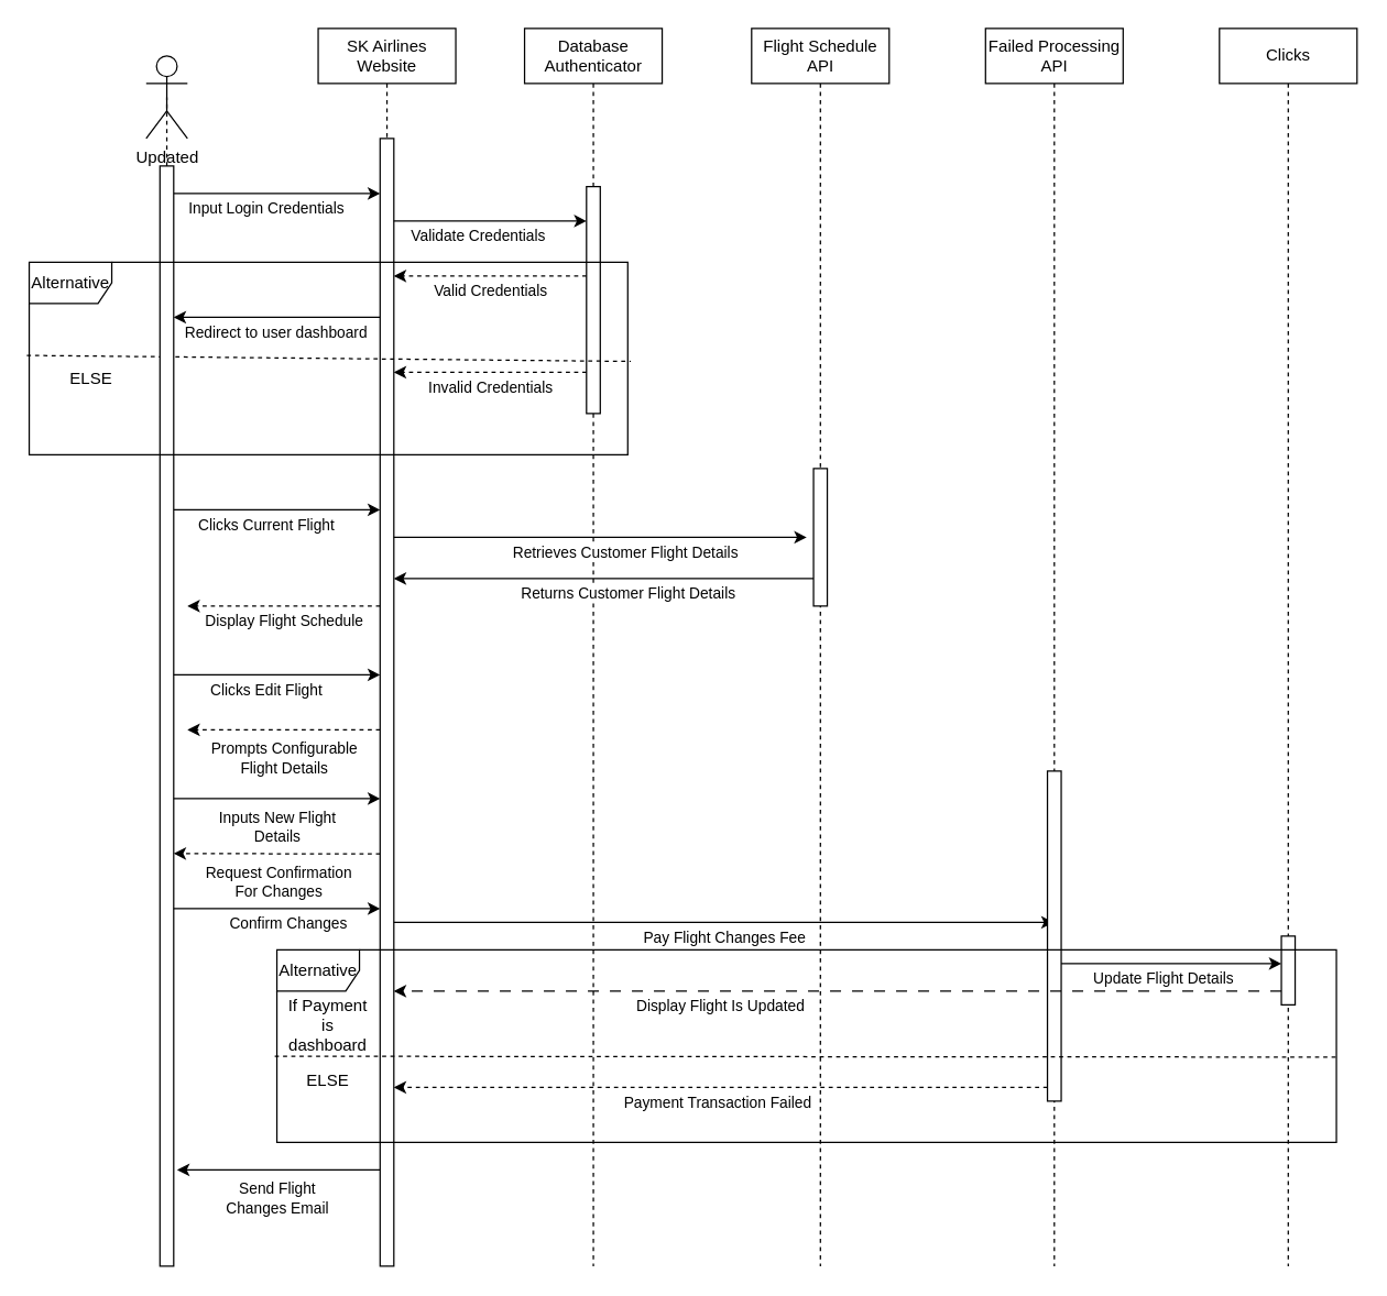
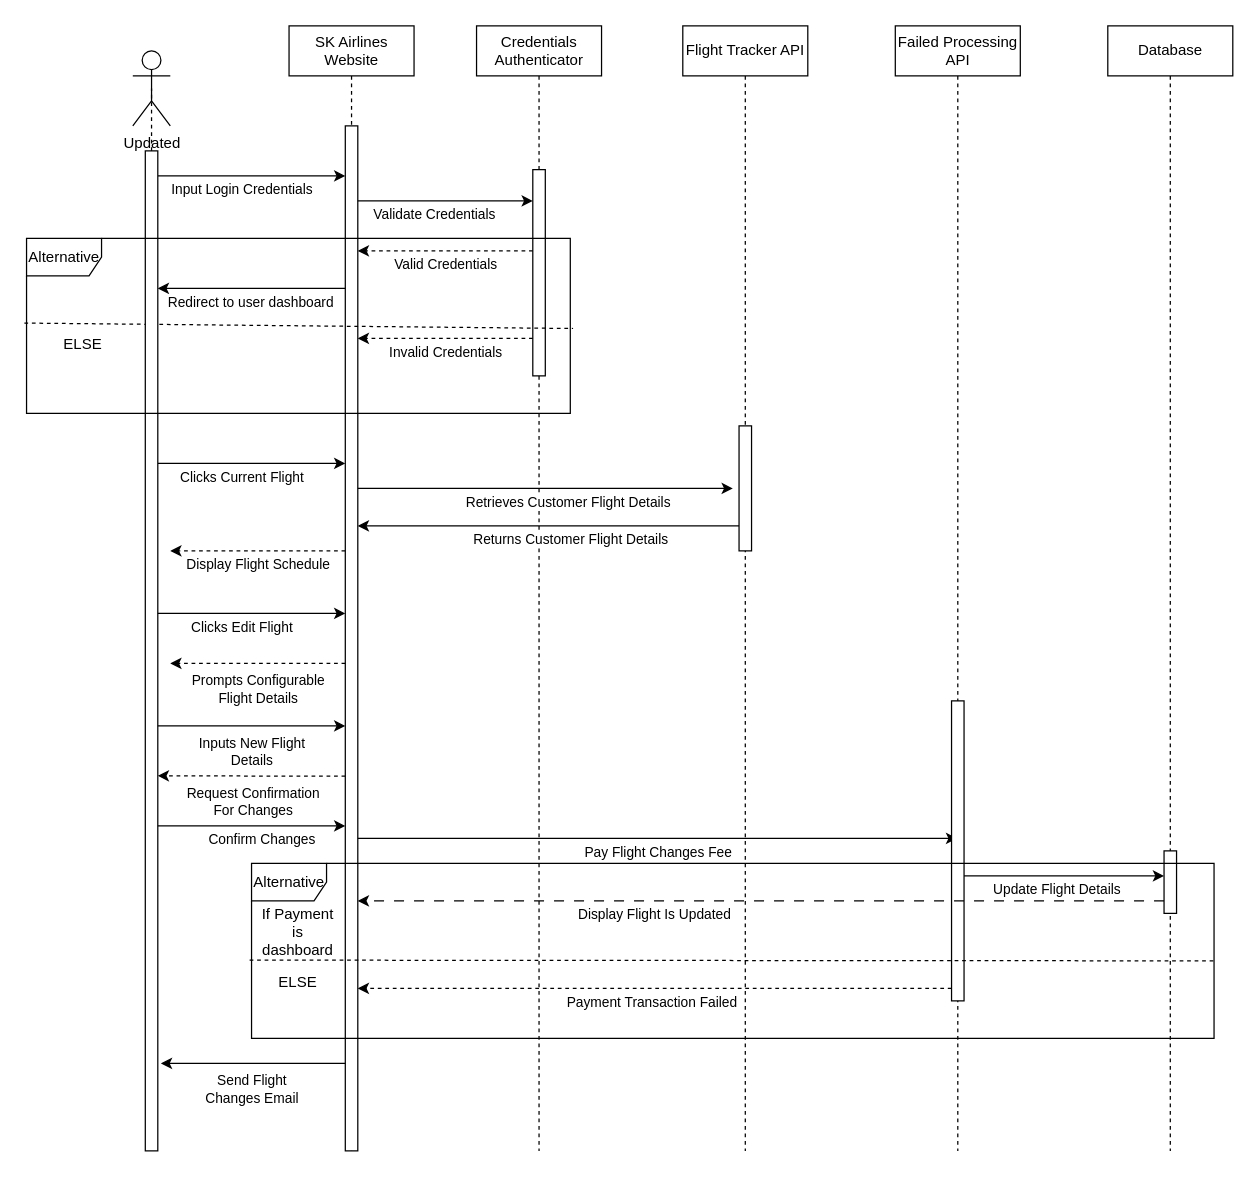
- <mxCell id="6" value="Database Authenticator" style="shape=umlLifeline;perimeter=lifelinePerimeter;whiteSpace=wrap;html=1;container=0;dropTarget=0;collapsible=0;recursiveResize=0;outlineConnect=0;portConstraint=eastwest;newEdgeStyle={&quot;edgeStyle&quot;:&quot;elbowEdgeStyle&quot;,&quot;elbow&quot;:&quot;vertical&quot;,&quot;curved&quot;:0,&quot;rounded&quot;:0};" parent="1" vertex="1"><mxGeometry x="380.74" y="20" width="100" height="900" as="geometry" /></mxCell>
+ <mxCell id="6" value="Credentials Authenticator" style="shape=umlLifeline;perimeter=lifelinePerimeter;whiteSpace=wrap;html=1;container=0;dropTarget=0;collapsible=0;recursiveResize=0;outlineConnect=0;portConstraint=eastwest;newEdgeStyle={&quot;edgeStyle&quot;:&quot;elbowEdgeStyle&quot;,&quot;elbow&quot;:&quot;vertical&quot;,&quot;curved&quot;:0,&quot;rounded&quot;:0};" parent="1" vertex="1"><mxGeometry x="380.74" y="20" width="100" height="900" as="geometry" /></mxCell>
- <mxCell id="8" value="Flight Schedule API" style="shape=umlLifeline;perimeter=lifelinePerimeter;whiteSpace=wrap;html=1;container=0;dropTarget=0;collapsible=0;recursiveResize=0;outlineConnect=0;portConstraint=eastwest;newEdgeStyle={&quot;edgeStyle&quot;:&quot;elbowEdgeStyle&quot;,&quot;elbow&quot;:&quot;vertical&quot;,&quot;curved&quot;:0,&quot;rounded&quot;:0};" parent="1" vertex="1"><mxGeometry x="545.74" y="20" width="100" height="900" as="geometry" /></mxCell>
+ <mxCell id="8" value="Flight Tracker API" style="shape=umlLifeline;perimeter=lifelinePerimeter;whiteSpace=wrap;html=1;container=0;dropTarget=0;collapsible=0;recursiveResize=0;outlineConnect=0;portConstraint=eastwest;newEdgeStyle={&quot;edgeStyle&quot;:&quot;elbowEdgeStyle&quot;,&quot;elbow&quot;:&quot;vertical&quot;,&quot;curved&quot;:0,&quot;rounded&quot;:0};" parent="1" vertex="1"><mxGeometry x="545.74" y="20" width="100" height="900" as="geometry" /></mxCell>
- <mxCell id="34" value="Clicks" style="shape=umlLifeline;perimeter=lifelinePerimeter;whiteSpace=wrap;html=1;container=0;dropTarget=0;collapsible=0;recursiveResize=0;outlineConnect=0;portConstraint=eastwest;newEdgeStyle={&quot;edgeStyle&quot;:&quot;elbowEdgeStyle&quot;,&quot;elbow&quot;:&quot;vertical&quot;,&quot;curved&quot;:0,&quot;rounded&quot;:0};" parent="1" vertex="1"><mxGeometry x="885.74" y="20" width="100" height="900" as="geometry" /></mxCell>
+ <mxCell id="34" value="Database" style="shape=umlLifeline;perimeter=lifelinePerimeter;whiteSpace=wrap;html=1;container=0;dropTarget=0;collapsible=0;recursiveResize=0;outlineConnect=0;portConstraint=eastwest;newEdgeStyle={&quot;edgeStyle&quot;:&quot;elbowEdgeStyle&quot;,&quot;elbow&quot;:&quot;vertical&quot;,&quot;curved&quot;:0,&quot;rounded&quot;:0};" parent="1" vertex="1"><mxGeometry x="885.74" y="20" width="100" height="900" as="geometry" /></mxCell>
